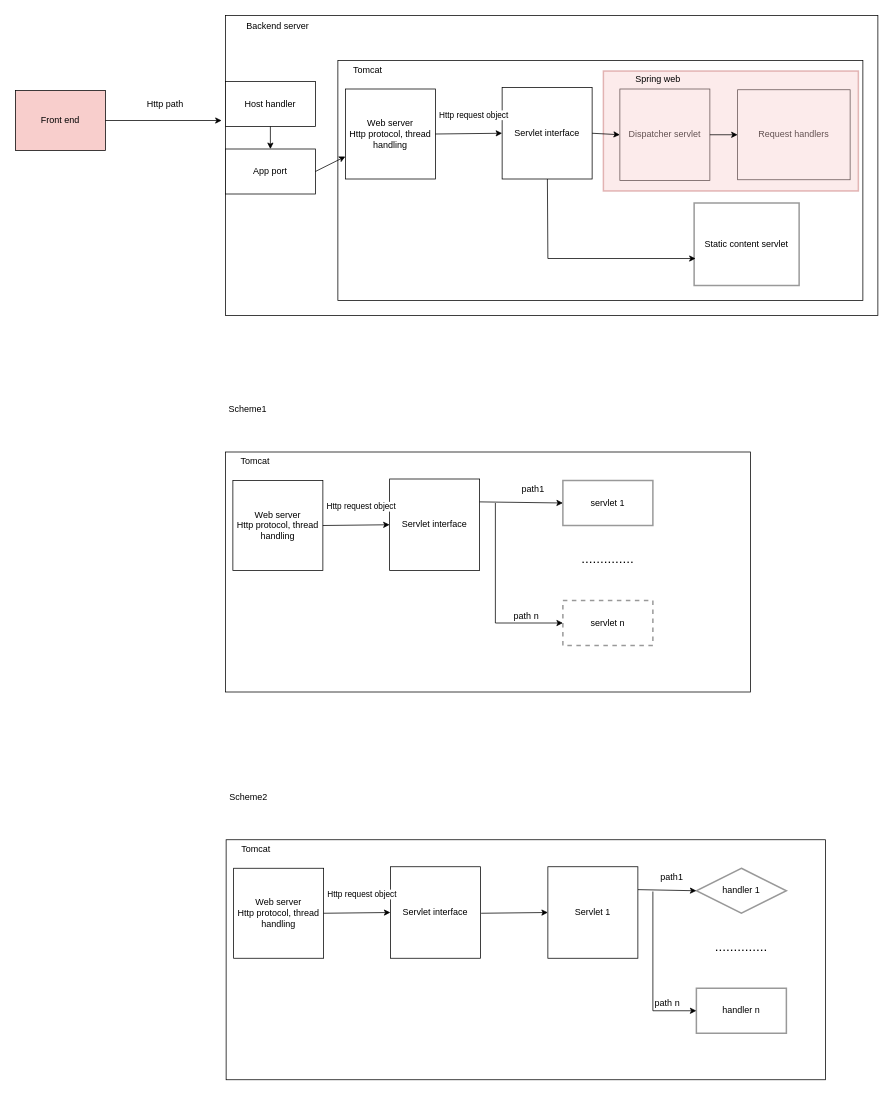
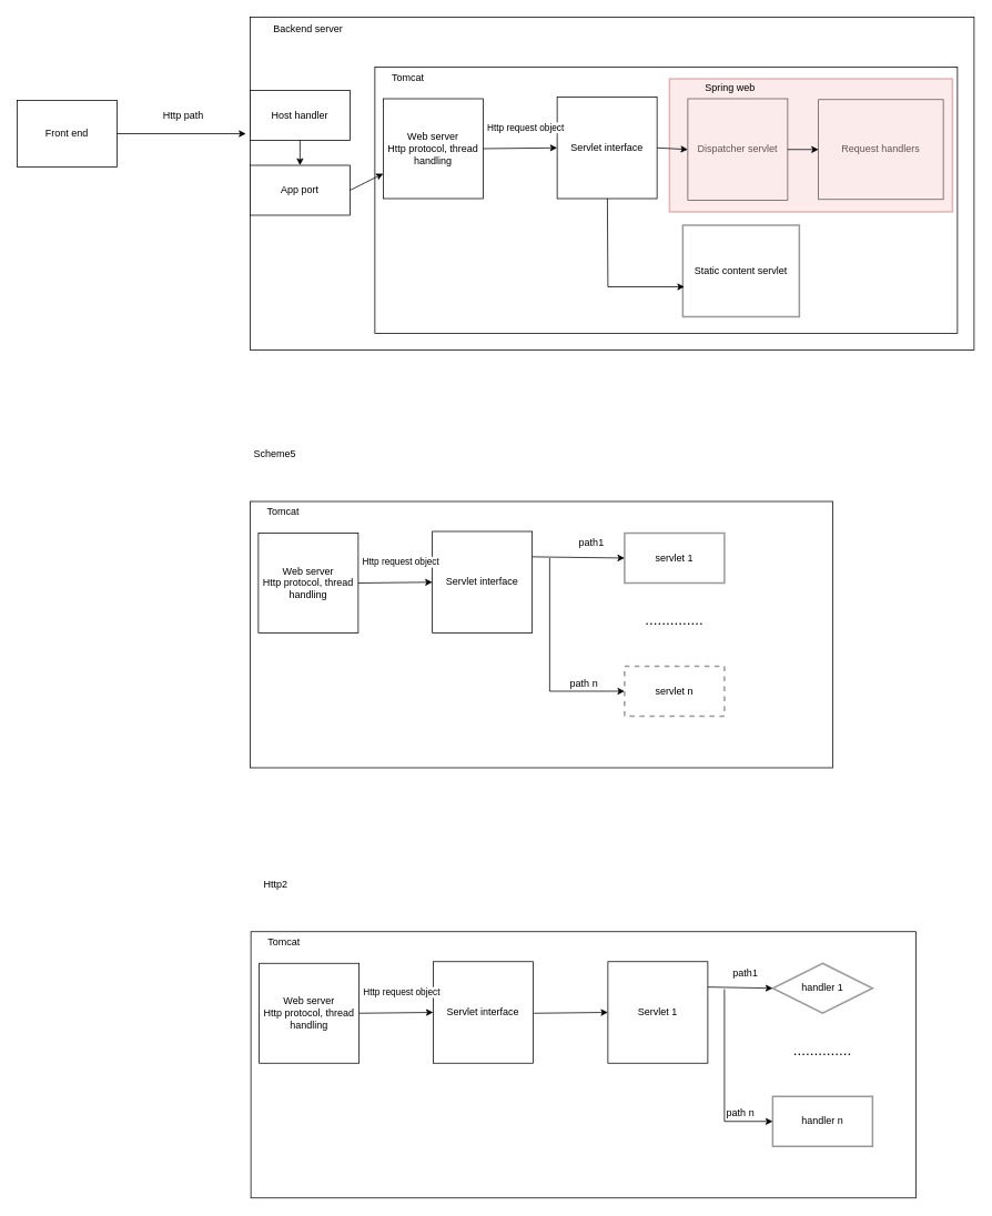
- <mxCell id="2" value="Front end" style="rounded=0;whiteSpace=wrap;html=1;fillColor=#f8cecc;" vertex="1" parent="1"><mxGeometry x="20" y="120" width="120" height="80" as="geometry" /></mxCell>
+ <mxCell id="2" value="Front end" style="rounded=0;whiteSpace=wrap;html=1;" vertex="1" parent="1"><mxGeometry x="20" y="120" width="120" height="80" as="geometry" /></mxCell>
- <mxCell id="23" value="Static content servlet" style="rounded=0;whiteSpace=wrap;html=1;strokeWidth=2;opacity=40;" vertex="1" parent="1"><mxGeometry x="925" y="270" width="140" height="110" as="geometry" /></mxCell>
+ <mxCell id="23" value="Static content servlet" style="rounded=0;whiteSpace=wrap;html=1;strokeWidth=2;opacity=40;" vertex="1" parent="1"><mxGeometry x="820" y="270" width="140" height="110" as="geometry" /></mxCell>
- <mxCell id="38" value="Scheme1" style="text;html=1;strokeColor=none;fillColor=none;align=center;verticalAlign=middle;whiteSpace=wrap;rounded=0;fontSize=12;" vertex="1" parent="1"><mxGeometry x="300" y="530" width="60" height="30" as="geometry" /></mxCell>
+ <mxCell id="38" value="Scheme5" style="text;html=1;strokeColor=none;fillColor=none;align=center;verticalAlign=middle;whiteSpace=wrap;rounded=0;fontSize=12;" vertex="1" parent="1"><mxGeometry x="300" y="530" width="60" height="30" as="geometry" /></mxCell>
- <mxCell id="52" value="Scheme2" style="text;html=1;strokeColor=none;fillColor=none;align=center;verticalAlign=middle;whiteSpace=wrap;rounded=0;fontSize=12;" vertex="1" parent="1"><mxGeometry x="301" y="1047" width="60" height="30" as="geometry" /></mxCell>
+ <mxCell id="52" value="Http2" style="text;html=1;strokeColor=none;fillColor=none;align=center;verticalAlign=middle;whiteSpace=wrap;rounded=0;fontSize=12;" vertex="1" parent="1"><mxGeometry x="301" y="1047" width="60" height="30" as="geometry" /></mxCell>
